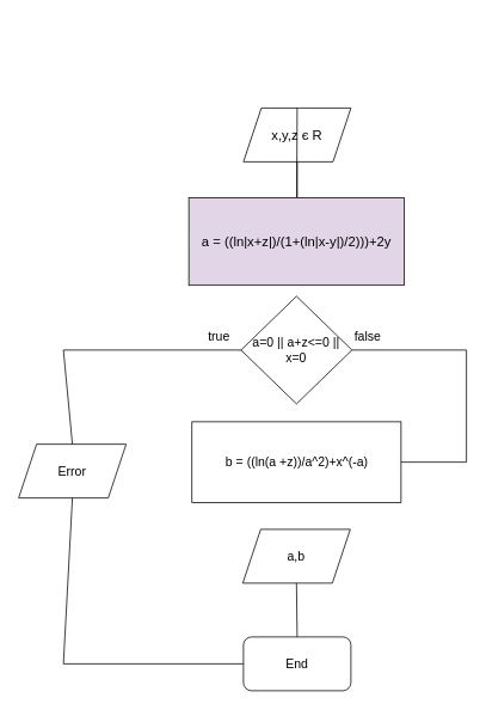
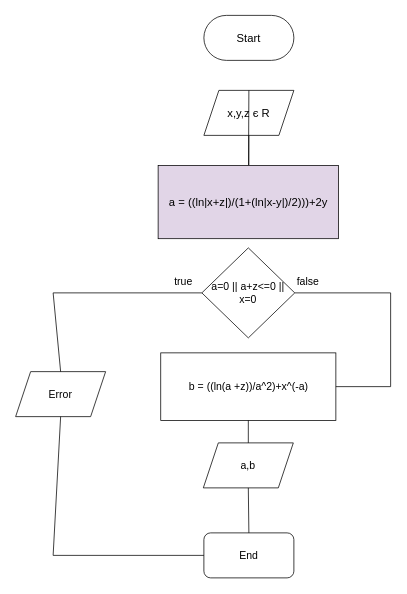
+ <mxCell id="2" value="Start" style="rounded=1;whiteSpace=wrap;html=1;fontSize=15;arcSize=50;" vertex="1" parent="1"><mxGeometry x="271" y="20" width="120" height="60" as="geometry" /></mxCell>
+ <mxCell id="9" value="" style="endArrow=none;html=1;rounded=0;fontSize=14;entryX=0.5;entryY=1;entryDx=0;entryDy=0;exitX=0.5;exitY=0;exitDx=0;exitDy=0;" edge="1" parent="1" source="8" target="7"><mxGeometry width="50" height="50" relative="1" as="geometry"><mxPoint x="307" y="410" as="sourcePoint" /><mxPoint x="357" y="360" as="targetPoint" /></mxGeometry></mxCell>
